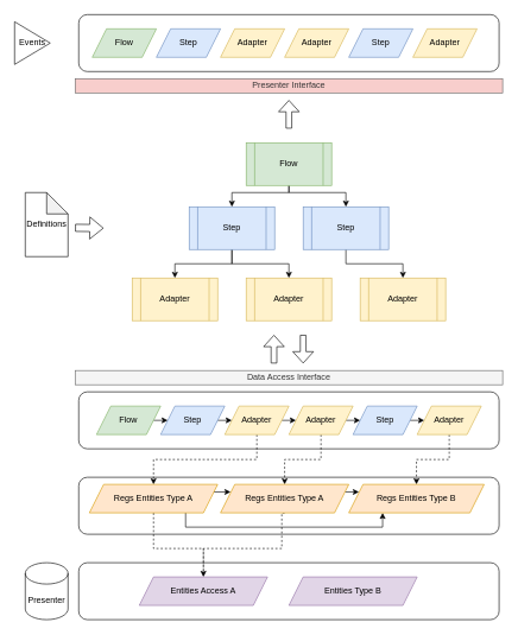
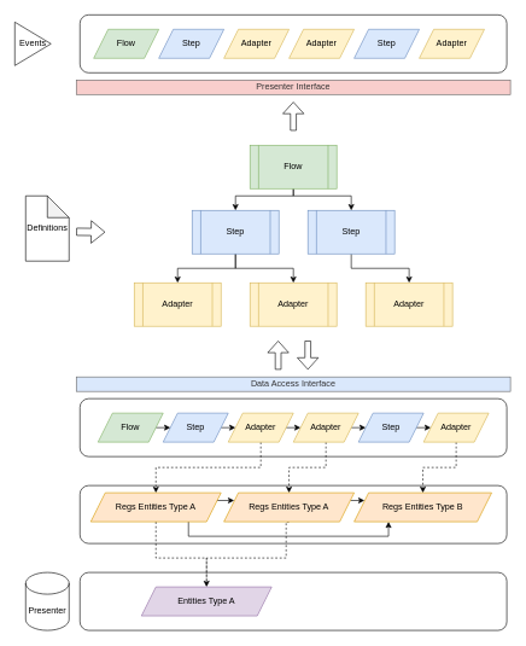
- <mxCell id="5" value="Data Access Interface" style="rounded=0;whiteSpace=wrap;html=1;fillColor=#f5f5f5;fontColor=#333333;strokeColor=#666666;" parent="1" vertex="1"><mxGeometry x="105" y="520" width="600" height="20" as="geometry" /></mxCell>
+ <mxCell id="5" value="Data Access Interface" style="rounded=0;whiteSpace=wrap;html=1;fillColor=#dae8fc;fontColor=#333333;strokeColor=#666666;" parent="1" vertex="1"><mxGeometry x="105" y="520" width="600" height="20" as="geometry" /></mxCell>
- <mxCell id="43" value="Entities Access A" style="shape=parallelogram;perimeter=parallelogramPerimeter;whiteSpace=wrap;html=1;fixedSize=1;fillColor=#e1d5e7;strokeColor=#9673a6;" parent="1" vertex="1"><mxGeometry x="195" y="810" width="180" height="40" as="geometry" /></mxCell>
+ <mxCell id="43" value="Entities Type A" style="shape=parallelogram;perimeter=parallelogramPerimeter;whiteSpace=wrap;html=1;fixedSize=1;fillColor=#e1d5e7;strokeColor=#9673a6;" parent="1" vertex="1"><mxGeometry x="195" y="810" width="180" height="40" as="geometry" /></mxCell>
- <mxCell id="44" value="Entities Type B" style="shape=parallelogram;perimeter=parallelogramPerimeter;whiteSpace=wrap;html=1;fixedSize=1;fillColor=#e1d5e7;strokeColor=#9673a6;" parent="1" vertex="1"><mxGeometry x="405" y="810" width="180" height="40" as="geometry" /></mxCell>
